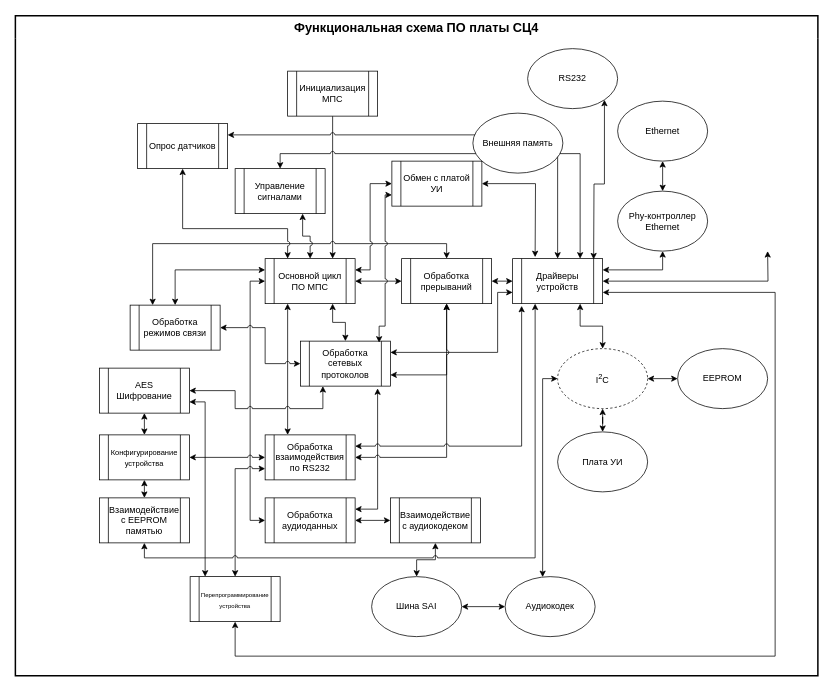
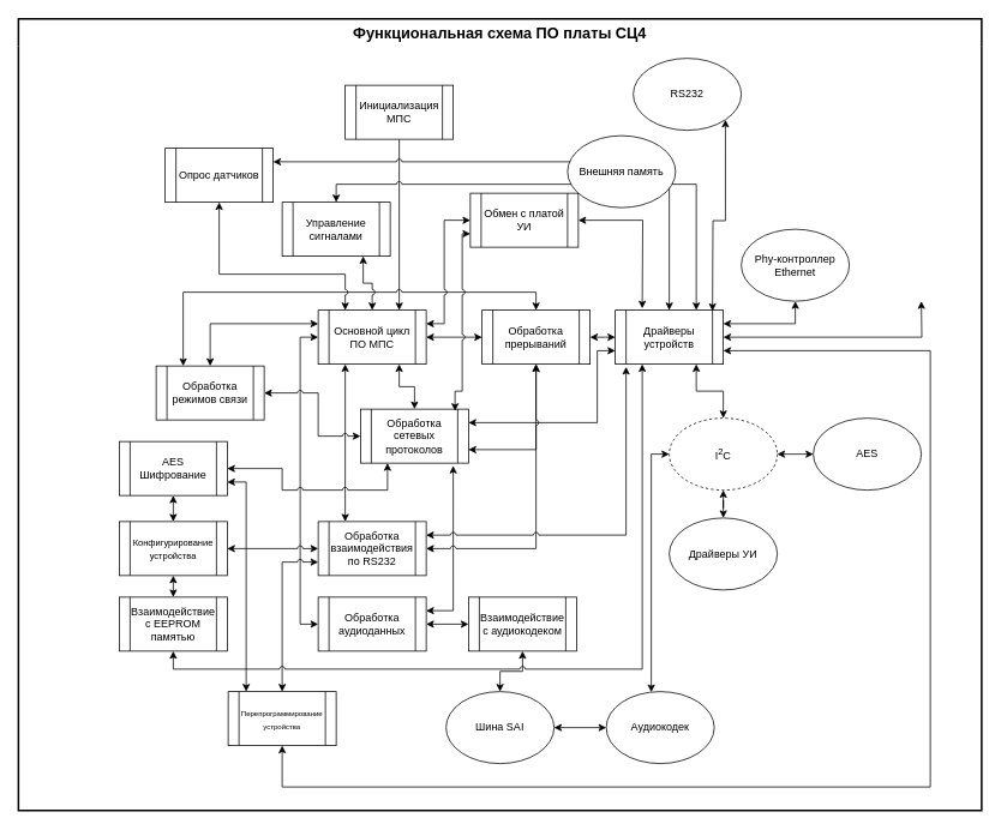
- <mxCell id="60" value="Ethernet" style="ellipse;whiteSpace=wrap;html=1;" parent="1" vertex="1"><mxGeometry x="823" y="134" width="120" height="80" as="geometry" /></mxCell>
- <mxCell id="59" style="edgeStyle=orthogonalEdgeStyle;rounded=0;orthogonalLoop=1;jettySize=auto;html=1;exitX=0.5;exitY=1;exitDx=0;exitDy=0;entryX=0.5;entryY=0;entryDx=0;entryDy=0;startArrow=classic;startFill=1;" parent="1" source="60" target="58" edge="1"><mxGeometry relative="1" as="geometry" /></mxCell>
- <mxCell id="61" value="EEPROM" style="ellipse;whiteSpace=wrap;html=1;" parent="1" vertex="1"><mxGeometry x="903" y="464" width="120" height="80" as="geometry" /></mxCell>
+ <mxCell id="61" value="AES" style="ellipse;whiteSpace=wrap;html=1;" parent="1" vertex="1"><mxGeometry x="903" y="464" width="120" height="80" as="geometry" /></mxCell>
- <mxCell id="57" value="Плата УИ" style="ellipse;whiteSpace=wrap;html=1;" parent="1" vertex="1"><mxGeometry x="743" y="575" width="120" height="80" as="geometry" /></mxCell>
+ <mxCell id="57" value="Драйверы УИ" style="ellipse;whiteSpace=wrap;html=1;" parent="1" vertex="1"><mxGeometry x="743" y="575" width="120" height="80" as="geometry" /></mxCell>
